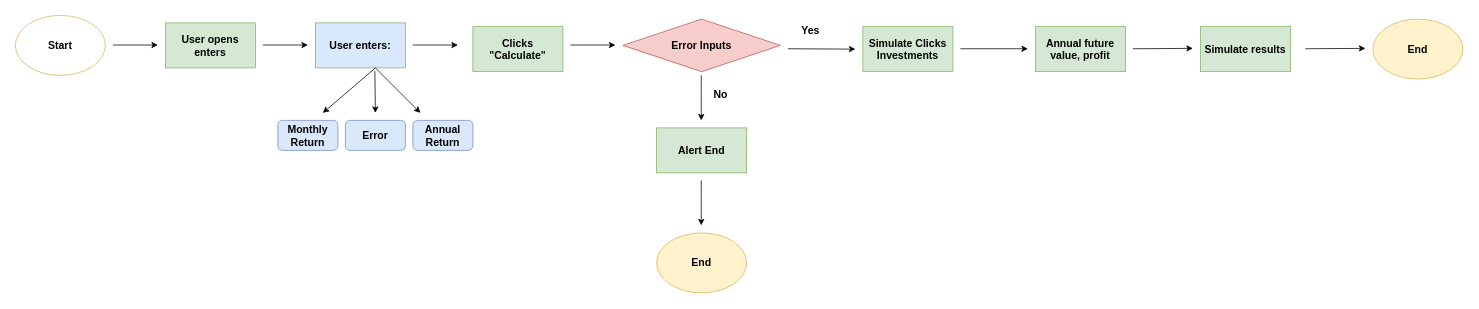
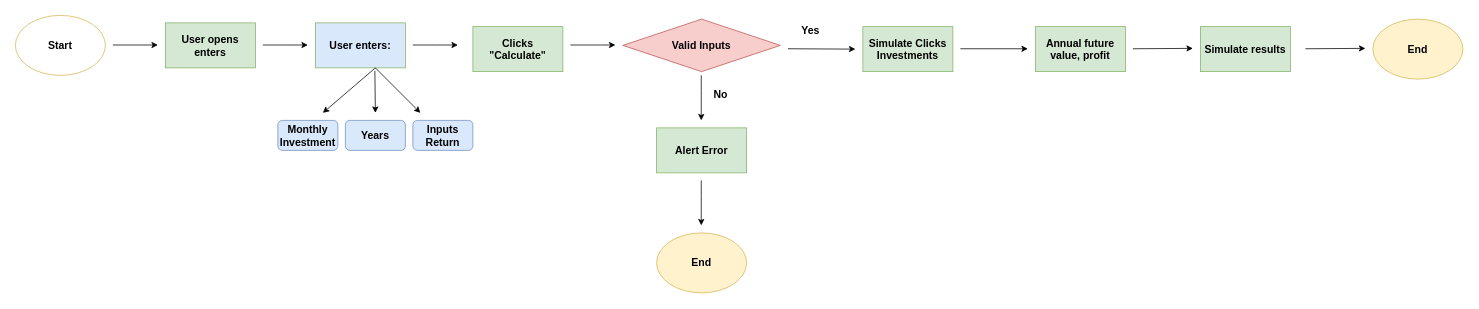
- <mxCell id="17" value="Error Inputs" style="rhombus;whiteSpace=wrap;html=1;fillColor=#f8cecc;strokeColor=#b85450;fontStyle=1;fontSize=14;" parent="1" vertex="1"><mxGeometry x="830" y="25" width="210" height="70" as="geometry" /></mxCell>
+ <mxCell id="17" value="Valid Inputs" style="rhombus;whiteSpace=wrap;html=1;fillColor=#f8cecc;strokeColor=#b85450;fontStyle=1;fontSize=14;" parent="1" vertex="1"><mxGeometry x="830" y="25" width="210" height="70" as="geometry" /></mxCell>
- <mxCell id="14" value="Monthly Return" style="rounded=1;whiteSpace=wrap;html=1;fillColor=#dae8fc;strokeColor=#6c8ebf;fontStyle=1;fontSize=14;" parent="1" vertex="1"><mxGeometry x="370" y="160" width="80" height="40" as="geometry" /></mxCell>
+ <mxCell id="14" value="Monthly Investment" style="rounded=1;whiteSpace=wrap;html=1;fillColor=#dae8fc;strokeColor=#6c8ebf;fontStyle=1;fontSize=14;" parent="1" vertex="1"><mxGeometry x="370" y="160" width="80" height="40" as="geometry" /></mxCell>
- <mxCell id="15" value="Error" style="rounded=1;whiteSpace=wrap;html=1;fillColor=#dae8fc;strokeColor=#6c8ebf;fontStyle=1;fontSize=14;" parent="1" vertex="1"><mxGeometry x="460" y="160" width="80" height="40" as="geometry" /></mxCell>
+ <mxCell id="15" value="Years" style="rounded=1;whiteSpace=wrap;html=1;fillColor=#dae8fc;strokeColor=#6c8ebf;fontStyle=1;fontSize=14;" parent="1" vertex="1"><mxGeometry x="460" y="160" width="80" height="40" as="geometry" /></mxCell>
- <mxCell id="16" value="Annual Return" style="rounded=1;whiteSpace=wrap;html=1;fillColor=#dae8fc;strokeColor=#6c8ebf;fontStyle=1;fontSize=14;" parent="1" vertex="1"><mxGeometry x="550" y="160" width="80" height="40" as="geometry" /></mxCell>
+ <mxCell id="16" value="Inputs Return" style="rounded=1;whiteSpace=wrap;html=1;fillColor=#dae8fc;strokeColor=#6c8ebf;fontStyle=1;fontSize=14;" parent="1" vertex="1"><mxGeometry x="550" y="160" width="80" height="40" as="geometry" /></mxCell>
- <mxCell id="21" value="Alert End" style="rounded=0;whiteSpace=wrap;html=1;fillColor=#d5e8d4;strokeColor=#82b366;fontStyle=1;fontSize=14;" parent="1" vertex="1"><mxGeometry x="875" y="170" width="120" height="60" as="geometry" /></mxCell>
+ <mxCell id="21" value="Alert Error" style="rounded=0;whiteSpace=wrap;html=1;fillColor=#d5e8d4;strokeColor=#82b366;fontStyle=1;fontSize=14;" parent="1" vertex="1"><mxGeometry x="875" y="170" width="120" height="60" as="geometry" /></mxCell>
